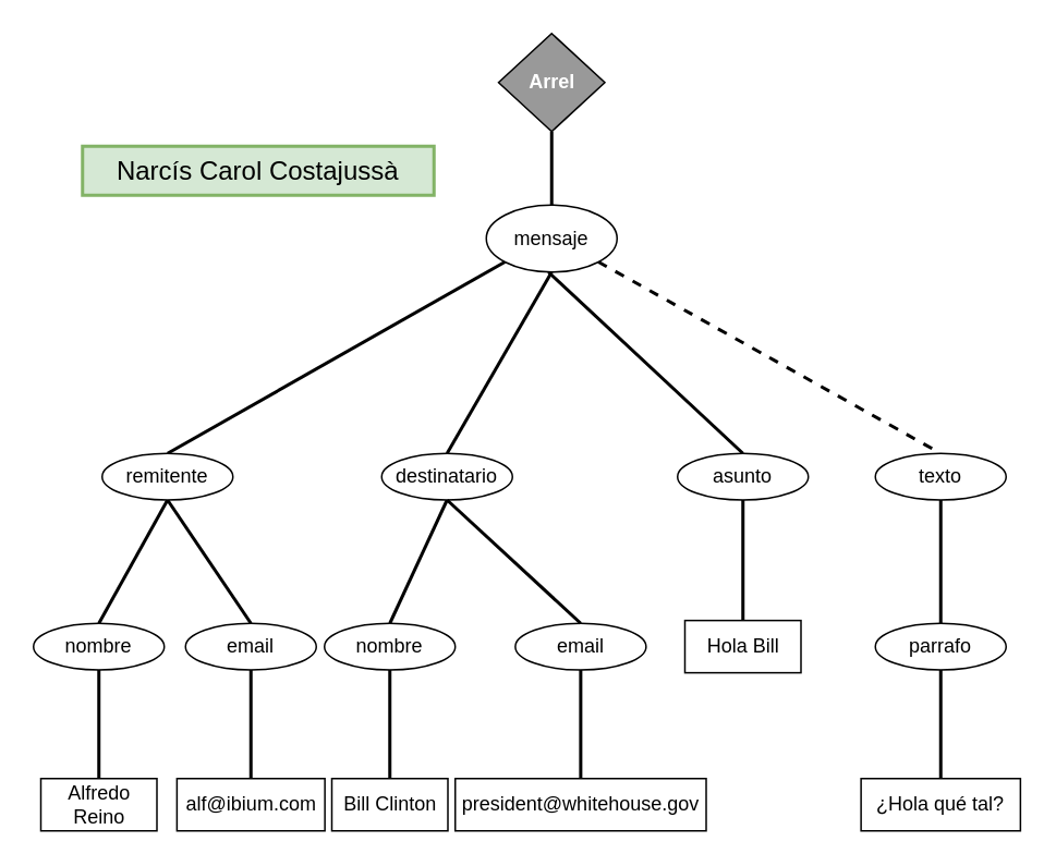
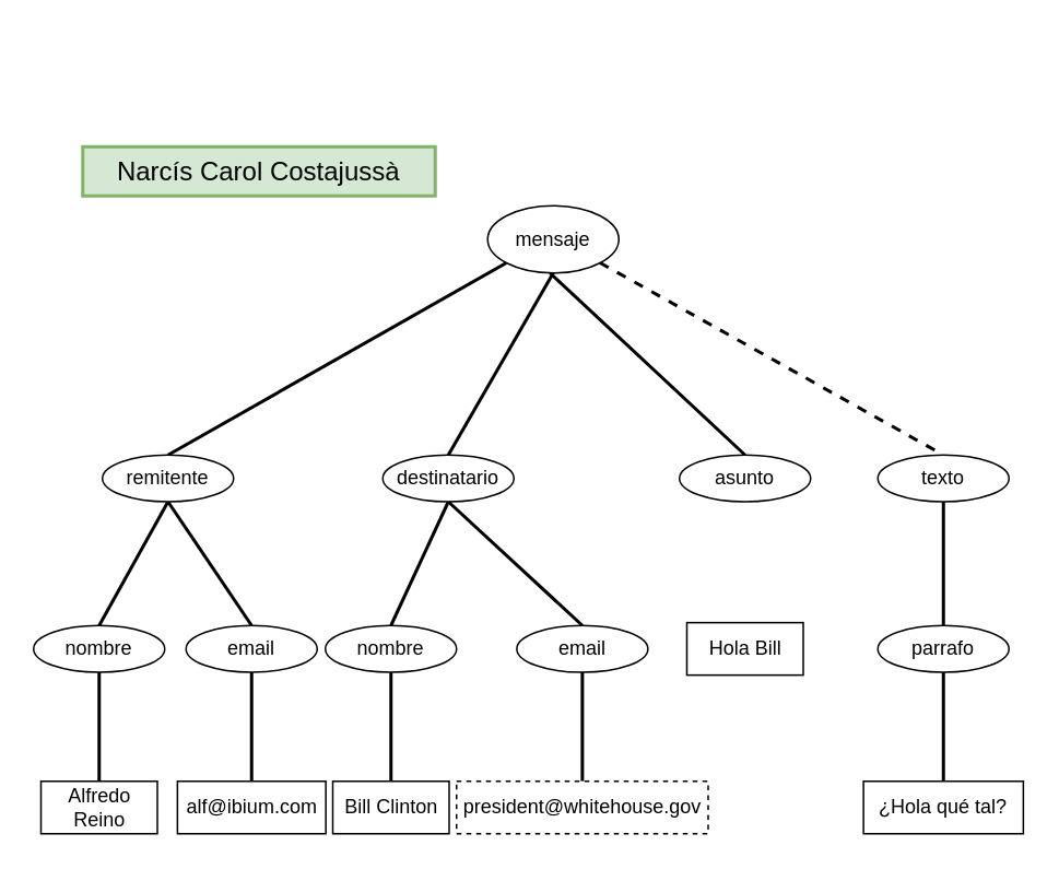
- <mxCell id="5" value="Arrel" style="rhombus;whiteSpace=wrap;html=1;fillColor=#999999;strokeColor=#000000;fontColor=#FFFFFF;fontStyle=1" vertex="1" parent="1"><mxGeometry x="304.5" y="20" width="65" height="60" as="geometry" /></mxCell>
- <mxCell id="4" style="edgeStyle=none;curved=1;rounded=0;orthogonalLoop=1;jettySize=auto;html=1;exitX=0.5;exitY=1;exitDx=0;exitDy=0;entryX=0.5;entryY=0;entryDx=0;entryDy=0;fontSize=12;startSize=8;endSize=8;endArrow=none;endFill=0;strokeWidth=2;" edge="1" parent="1" source="5" target="11"><mxGeometry relative="1" as="geometry" /></mxCell>
- <mxCell id="18" style="edgeStyle=none;curved=1;rounded=0;orthogonalLoop=1;jettySize=auto;html=1;exitX=0.5;exitY=1;exitDx=0;exitDy=0;entryX=0.5;entryY=0;entryDx=0;entryDy=0;fontSize=12;startSize=8;endSize=8;endArrow=none;endFill=0;strokeWidth=2;" edge="1" parent="1" source="19" target="33"><mxGeometry relative="1" as="geometry" /></mxCell>
- <mxCell id="32" value="president@whitehouse.gov" style="rounded=0;whiteSpace=wrap;html=1;" vertex="1" parent="1"><mxGeometry x="278" y="476" width="153.5" height="32" as="geometry" /></mxCell>
+ <mxCell id="32" value="president@whitehouse.gov" style="rounded=0;whiteSpace=wrap;html=1;dashed=1;" vertex="1" parent="1"><mxGeometry x="278" y="476" width="153.5" height="32" as="geometry" /></mxCell>
